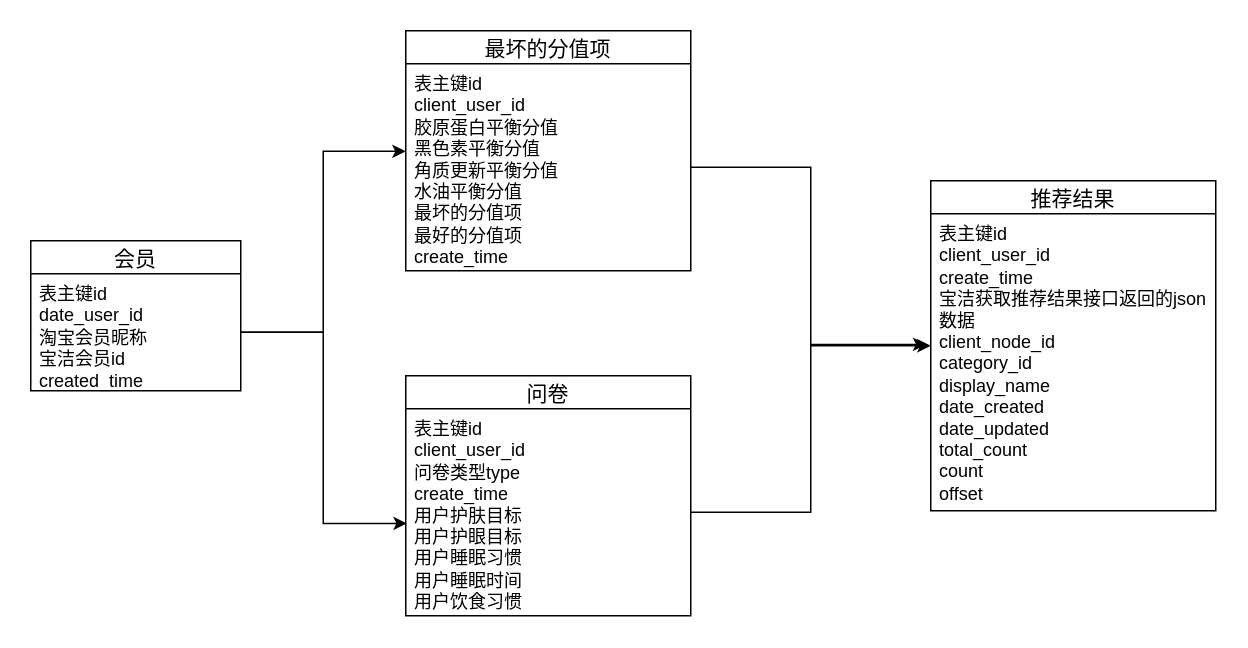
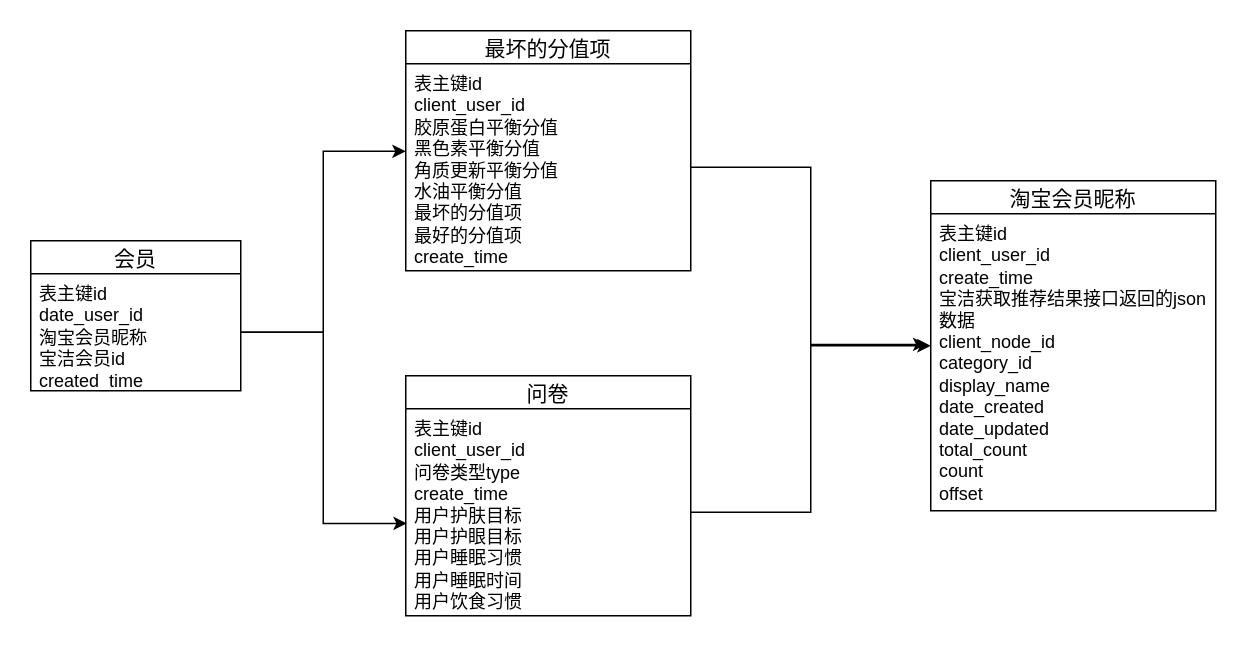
- <mxCell id="8" value="推荐结果" style="swimlane;fontStyle=0;childLayout=stackLayout;horizontal=1;startSize=22;fillColor=none;horizontalStack=0;resizeParent=1;resizeParentMax=0;resizeLast=0;collapsible=1;marginBottom=0;swimlaneFillColor=#ffffff;align=center;fontSize=14;" vertex="1" parent="1"><mxGeometry x="620" y="120" width="190" height="220" as="geometry" /></mxCell>
+ <mxCell id="8" value="淘宝会员昵称" style="swimlane;fontStyle=0;childLayout=stackLayout;horizontal=1;startSize=22;fillColor=none;horizontalStack=0;resizeParent=1;resizeParentMax=0;resizeLast=0;collapsible=1;marginBottom=0;swimlaneFillColor=#ffffff;align=center;fontSize=14;" vertex="1" parent="1"><mxGeometry x="620" y="120" width="190" height="220" as="geometry" /></mxCell>
